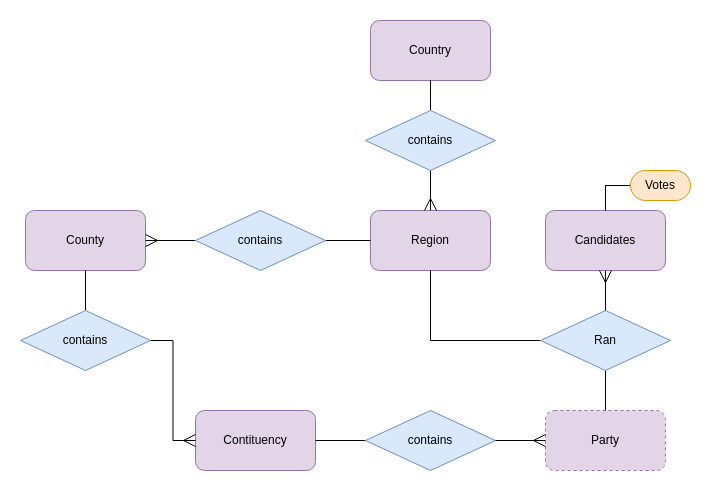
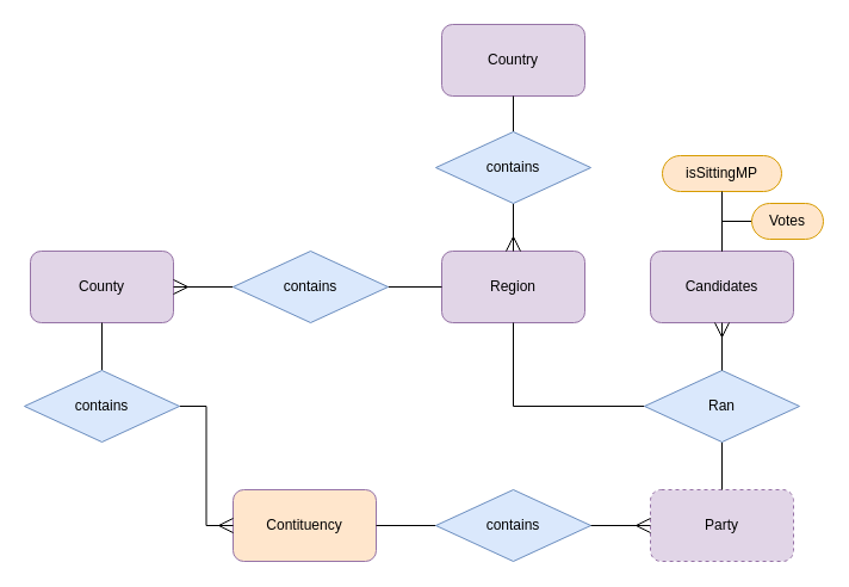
+ <mxCell id="26" value="isSittingMP" style="html=1;dashed=0;whiteSpace=wrap;shape=mxgraph.dfd.start;fillColor=#ffe6cc;strokeColor=#d79b00;" parent="1" vertex="1"><mxGeometry x="555" y="130" width="100" height="30" as="geometry" /></mxCell>
+ <mxCell id="27" style="edgeStyle=orthogonalEdgeStyle;rounded=0;orthogonalLoop=1;jettySize=auto;html=1;entryX=0.5;entryY=0.5;entryDx=0;entryDy=15;entryPerimeter=0;endArrow=none;endFill=0;exitX=0.5;exitY=0;exitDx=0;exitDy=0;" parent="1" source="3" target="26" edge="1"><mxGeometry relative="1" as="geometry"><Array as="points" /></mxGeometry></mxCell>
- <mxCell id="5" value="Contituency" style="whiteSpace=wrap;html=1;rounded=1;fillColor=#e1d5e7;strokeColor=#9673a6;" parent="1" vertex="1"><mxGeometry x="195" y="410" width="120" height="60" as="geometry" /></mxCell>
+ <mxCell id="5" value="Contituency" style="whiteSpace=wrap;html=1;rounded=1;fillColor=#ffe6cc;strokeColor=#9673a6;" parent="1" vertex="1"><mxGeometry x="195" y="410" width="120" height="60" as="geometry" /></mxCell>
